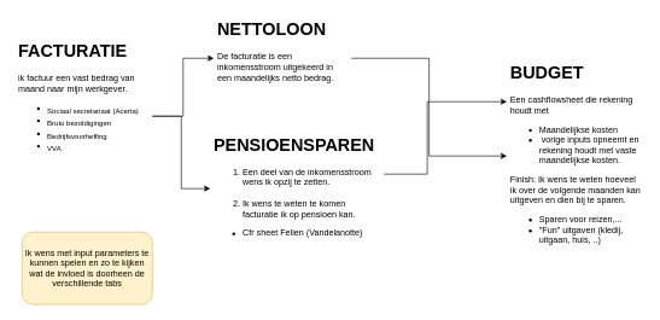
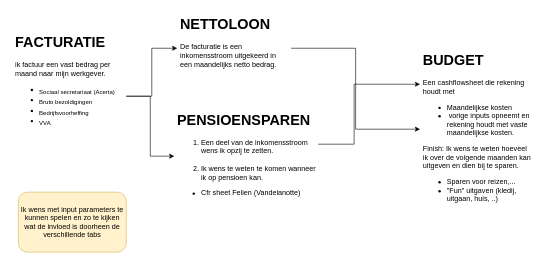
- <mxCell id="4" value="&lt;h1&gt;FACTURATIE&lt;/h1&gt;&lt;div&gt;ik factuur een vast bedrag van maand naar mijn werkgever.&lt;/div&gt;&lt;div&gt;&lt;ul style=&quot;border-color: var(--border-color);&quot;&gt;&lt;li style=&quot;border-color: var(--border-color);&quot;&gt;&lt;sub style=&quot;border-color: var(--border-color);&quot;&gt;Sociaal secretariaat (Acerta)&lt;/sub&gt;&lt;/li&gt;&lt;li style=&quot;border-color: var(--border-color);&quot;&gt;&lt;sub style=&quot;border-color: var(--border-color);&quot;&gt;Bruto bezoldigingen&lt;/sub&gt;&lt;/li&gt;&lt;li style=&quot;border-color: var(--border-color);&quot;&gt;&lt;sub style=&quot;border-color: var(--border-color);&quot;&gt;Bedrijfsvoorheffing&lt;/sub&gt;&lt;/li&gt;&lt;li style=&quot;border-color: var(--border-color);&quot;&gt;&lt;sub style=&quot;border-color: var(--border-color);&quot;&gt;VVA&lt;/sub&gt;&lt;/li&gt;&lt;/ul&gt;&lt;div style=&quot;border-color: var(--border-color);&quot;&gt;&lt;br style=&quot;border-color: var(--border-color);&quot;&gt;&lt;/div&gt;&lt;div style=&quot;border-color: var(--border-color);&quot;&gt;&lt;span style=&quot;border-color: var(--border-color); font-size: 10px;&quot;&gt;&lt;br style=&quot;border-color: var(--border-color);&quot;&gt;&lt;/span&gt;&lt;/div&gt;&lt;/div&gt;&lt;div&gt;&lt;br&gt;&lt;/div&gt;" style="text;html=1;strokeColor=none;fillColor=none;spacing=5;spacingTop=-20;whiteSpace=wrap;overflow=hidden;rounded=0;" parent="1" vertex="1"><mxGeometry x="20" y="50" width="190" height="220" as="geometry" /></mxCell>
+ <mxCell id="4" value="&lt;h1&gt;FACTURATIE&lt;/h1&gt;&lt;div&gt;ik factuur een vast bedrag per maand naar mijn werkgever.&lt;/div&gt;&lt;div&gt;&lt;ul style=&quot;border-color: var(--border-color);&quot;&gt;&lt;li style=&quot;border-color: var(--border-color);&quot;&gt;&lt;sub style=&quot;border-color: var(--border-color);&quot;&gt;Sociaal secretariaat (Acerta)&lt;/sub&gt;&lt;/li&gt;&lt;li style=&quot;border-color: var(--border-color);&quot;&gt;&lt;sub style=&quot;border-color: var(--border-color);&quot;&gt;Bruto bezoldigingen&lt;/sub&gt;&lt;/li&gt;&lt;li style=&quot;border-color: var(--border-color);&quot;&gt;&lt;sub style=&quot;border-color: var(--border-color);&quot;&gt;Bedrijfsvoorheffing&lt;/sub&gt;&lt;/li&gt;&lt;li style=&quot;border-color: var(--border-color);&quot;&gt;&lt;sub style=&quot;border-color: var(--border-color);&quot;&gt;VVA&lt;/sub&gt;&lt;/li&gt;&lt;/ul&gt;&lt;div style=&quot;border-color: var(--border-color);&quot;&gt;&lt;br style=&quot;border-color: var(--border-color);&quot;&gt;&lt;/div&gt;&lt;div style=&quot;border-color: var(--border-color);&quot;&gt;&lt;span style=&quot;border-color: var(--border-color); font-size: 10px;&quot;&gt;&lt;br style=&quot;border-color: var(--border-color);&quot;&gt;&lt;/span&gt;&lt;/div&gt;&lt;/div&gt;&lt;div&gt;&lt;br&gt;&lt;/div&gt;" style="text;html=1;strokeColor=none;fillColor=none;spacing=5;spacingTop=-20;whiteSpace=wrap;overflow=hidden;rounded=0;" parent="1" vertex="1"><mxGeometry x="20" y="50" width="190" height="220" as="geometry" /></mxCell>
- <mxCell id="8" value="&lt;h1&gt;PENSIOENSPAREN&lt;/h1&gt;&lt;p&gt;&lt;/p&gt;&lt;ol&gt;&lt;li&gt;Een deel van de inkomensstroom wens ik opzij te zetten.&lt;br&gt;&lt;br&gt;&lt;/li&gt;&lt;li&gt;Ik wens te weten te komen facturatie ik op pensioen kan.&lt;/li&gt;&lt;/ol&gt;&lt;p&gt;&lt;/p&gt;&lt;p&gt;&lt;/p&gt;&lt;ul&gt;&lt;li&gt;Cfr sheet Felien (Vandelanotte)&lt;/li&gt;&lt;/ul&gt;&lt;p&gt;&lt;/p&gt;" style="text;html=1;strokeColor=none;fillColor=none;spacing=5;spacingTop=-20;whiteSpace=wrap;overflow=hidden;rounded=0;" parent="1" vertex="1"><mxGeometry x="290" y="180" width="240" height="160" as="geometry" /></mxCell>
+ <mxCell id="8" value="&lt;h1&gt;PENSIOENSPAREN&lt;/h1&gt;&lt;p&gt;&lt;/p&gt;&lt;ol&gt;&lt;li&gt;Een deel van de inkomensstroom wens ik opzij te zetten.&lt;br&gt;&lt;br&gt;&lt;/li&gt;&lt;li&gt;Ik wens te weten te komen wanneer ik op pensioen kan.&lt;/li&gt;&lt;/ol&gt;&lt;p&gt;&lt;/p&gt;&lt;p&gt;&lt;/p&gt;&lt;ul&gt;&lt;li&gt;Cfr sheet Felien (Vandelanotte)&lt;/li&gt;&lt;/ul&gt;&lt;p&gt;&lt;/p&gt;" style="text;html=1;strokeColor=none;fillColor=none;spacing=5;spacingTop=-20;whiteSpace=wrap;overflow=hidden;rounded=0;" parent="1" vertex="1"><mxGeometry x="290" y="180" width="240" height="160" as="geometry" /></mxCell>
